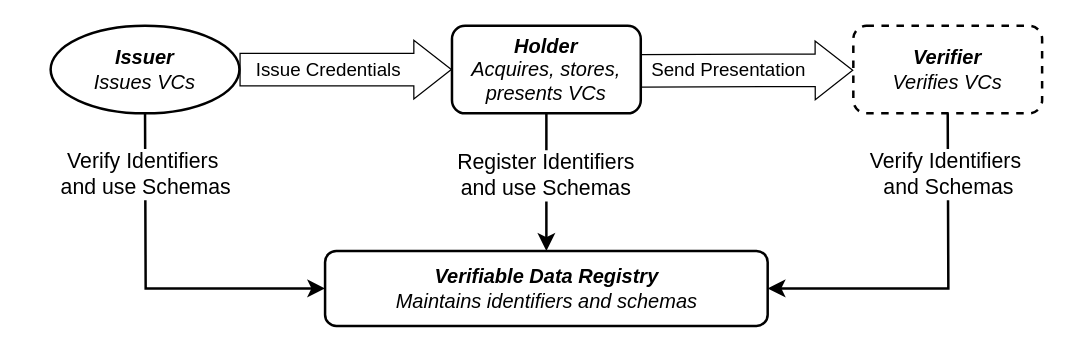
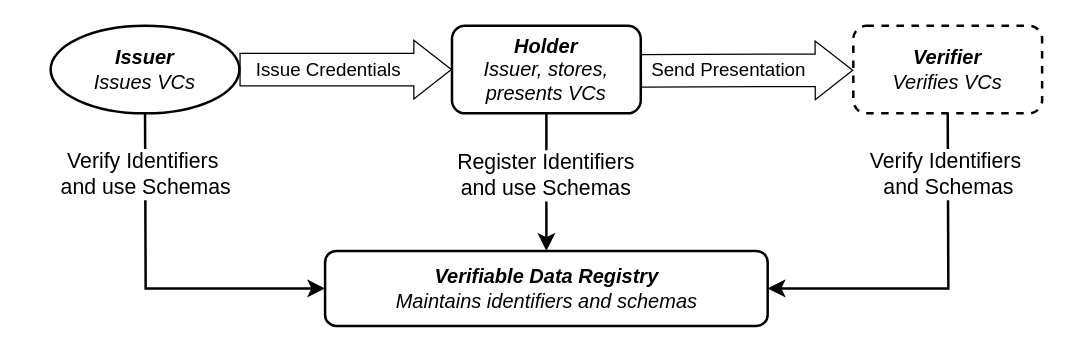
- <mxCell id="7" value="&lt;div&gt;&lt;font style=&quot;font-size: 16px;&quot;&gt;&lt;i&gt;&lt;b&gt;Holder&lt;/b&gt;&lt;/i&gt;&lt;/font&gt;&lt;/div&gt;&lt;div&gt;&lt;font style=&quot;font-size: 16px;&quot;&gt;&lt;i&gt;Acquires, stores, presents VCs&lt;/i&gt;&lt;/font&gt;&lt;/div&gt;" style="rounded=1;whiteSpace=wrap;html=1;fillColor=none;strokeWidth=2;" parent="3" vertex="1"><mxGeometry x="321" width="151" height="70" as="geometry" /></mxCell>
+ <mxCell id="7" value="&lt;div&gt;&lt;font style=&quot;font-size: 16px;&quot;&gt;&lt;i&gt;&lt;b&gt;Holder&lt;/b&gt;&lt;/i&gt;&lt;/font&gt;&lt;/div&gt;&lt;div&gt;&lt;font style=&quot;font-size: 16px;&quot;&gt;&lt;i&gt;Issuer, stores, presents VCs&lt;/i&gt;&lt;/font&gt;&lt;/div&gt;" style="rounded=1;whiteSpace=wrap;html=1;fillColor=none;strokeWidth=2;" parent="3" vertex="1"><mxGeometry x="321" width="151" height="70" as="geometry" /></mxCell>
